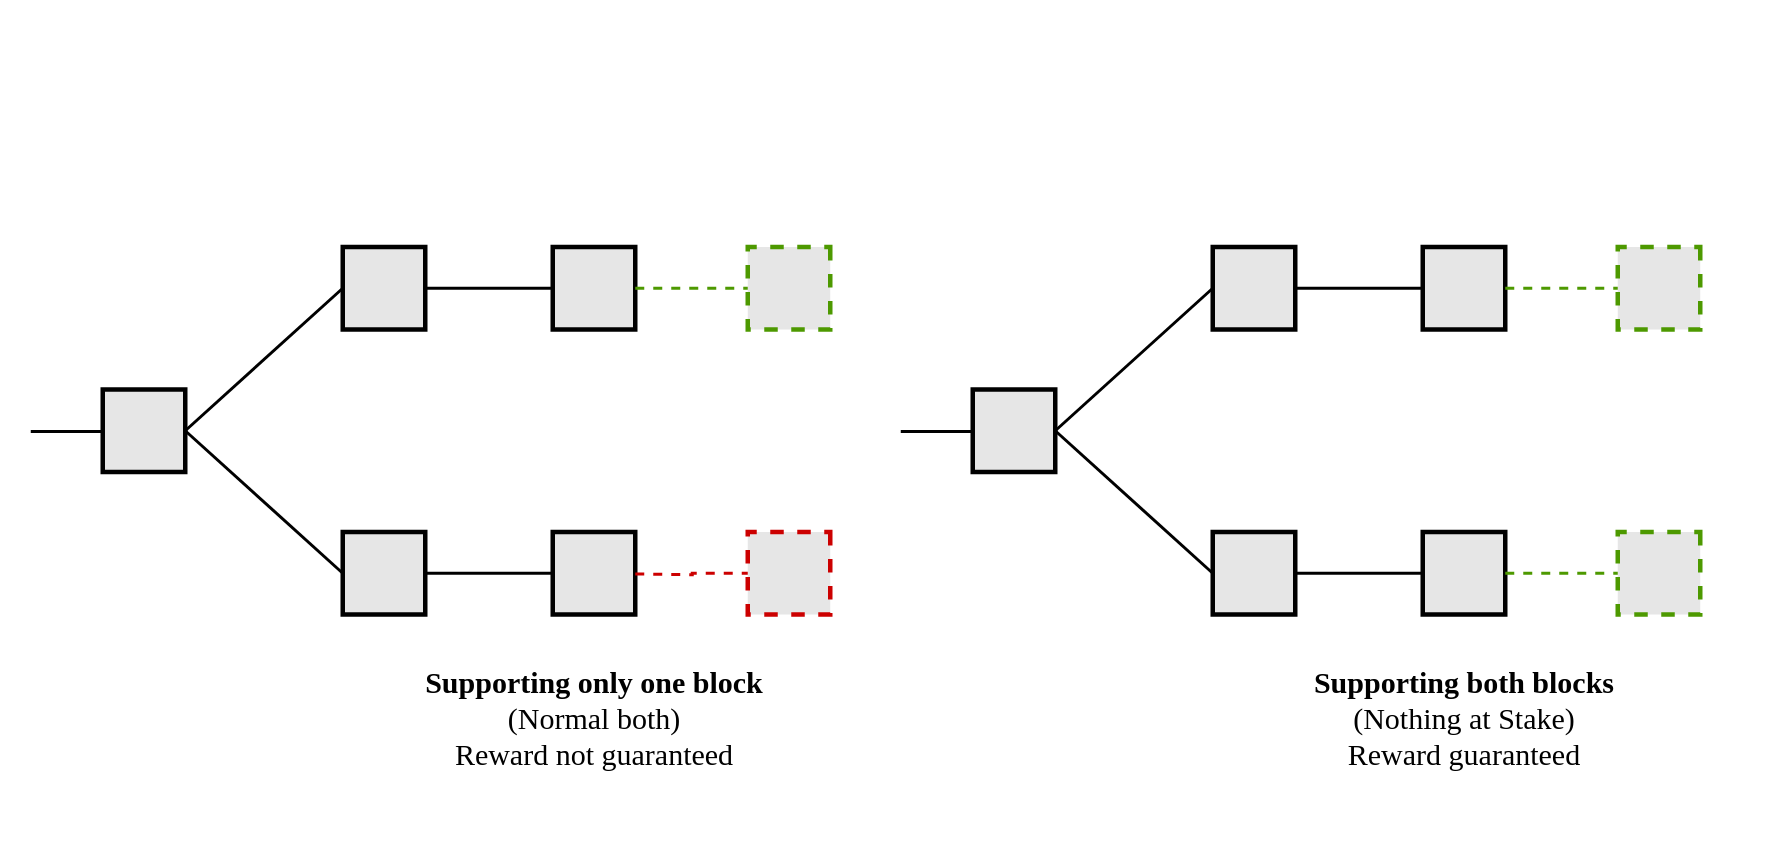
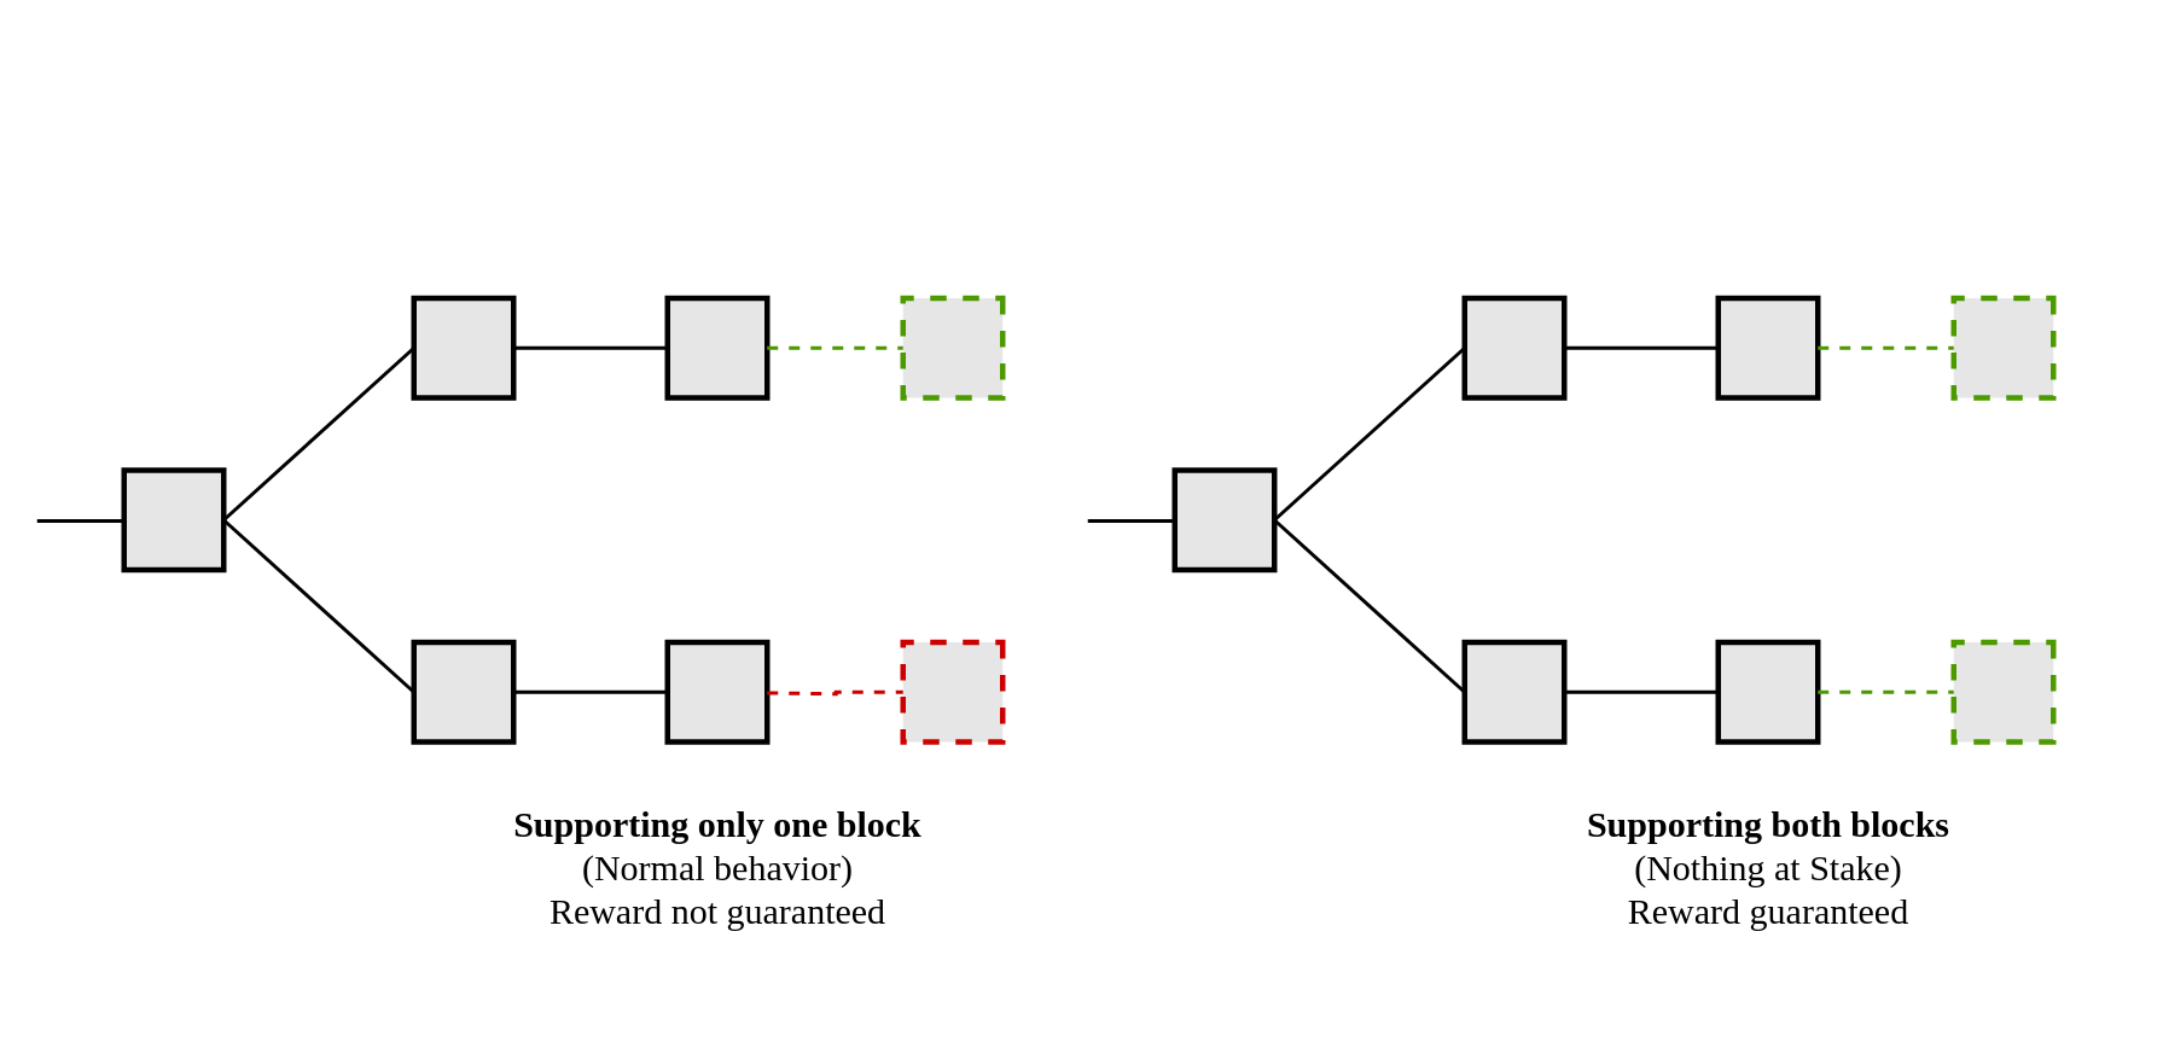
- <mxCell id="18" value="&lt;font style=&quot;font-size: 20px;&quot; face=&quot;Garamond&quot;&gt;&lt;b style=&quot;&quot;&gt;Supporting only one block&lt;/b&gt;&lt;br&gt;&lt;span style=&quot;&quot;&gt;(Normal both)&lt;/span&gt;&lt;br&gt;&lt;font style=&quot;font-size: 20px;&quot;&gt;Reward not guaranteed&lt;/font&gt;&lt;br&gt;&lt;/font&gt;" style="text;html=1;strokeColor=none;fillColor=none;align=center;verticalAlign=middle;whiteSpace=wrap;rounded=0;" parent="1" vertex="1"><mxGeometry x="263.63" y="463" width="263.75" height="30" as="geometry" /></mxCell>
+ <mxCell id="18" value="&lt;font style=&quot;font-size: 20px;&quot; face=&quot;Garamond&quot;&gt;&lt;b style=&quot;&quot;&gt;Supporting only one block&lt;/b&gt;&lt;br&gt;&lt;span style=&quot;&quot;&gt;(Normal behavior)&lt;/span&gt;&lt;br&gt;&lt;font style=&quot;font-size: 20px;&quot;&gt;Reward not guaranteed&lt;/font&gt;&lt;br&gt;&lt;/font&gt;" style="text;html=1;strokeColor=none;fillColor=none;align=center;verticalAlign=middle;whiteSpace=wrap;rounded=0;" parent="1" vertex="1"><mxGeometry x="263.63" y="463" width="263.75" height="30" as="geometry" /></mxCell>
